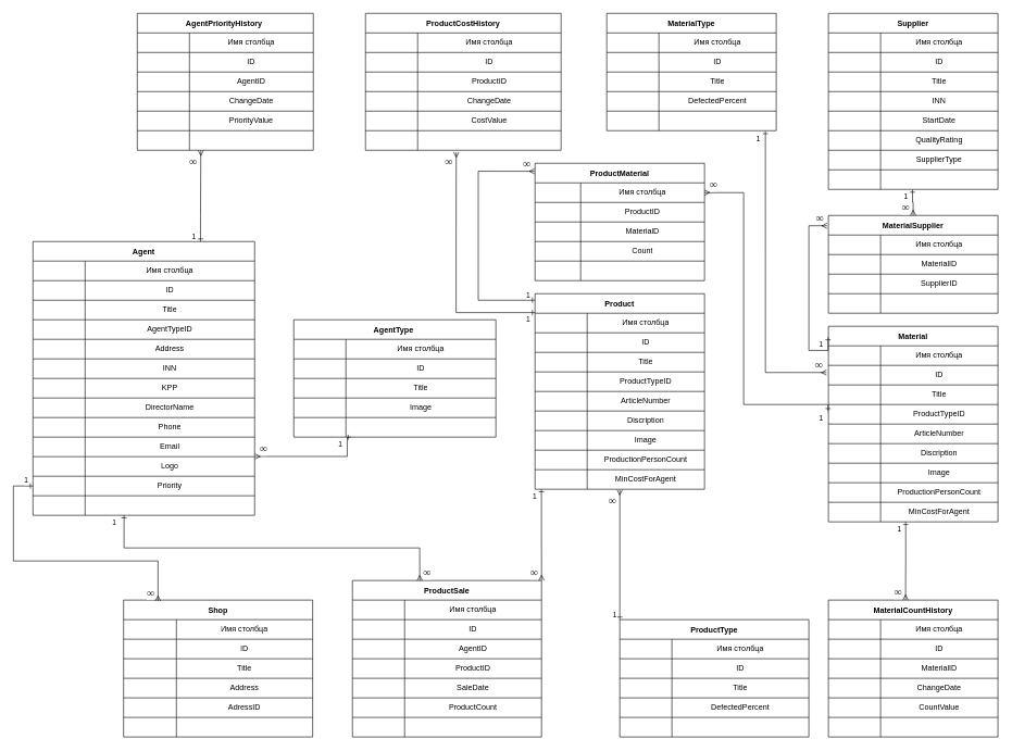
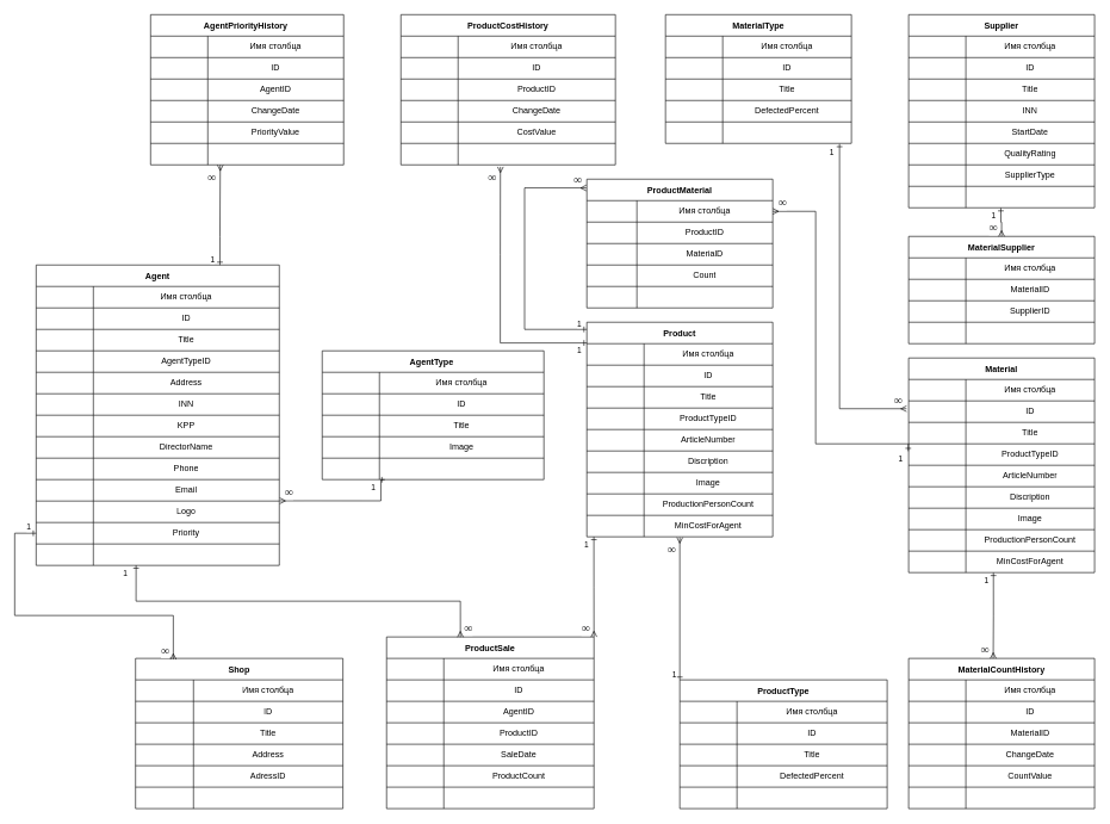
- <mxCell id="328" value="" style="endArrow=ERmany;html=1;edgeStyle=orthogonalEdgeStyle;rounded=0;startArrow=ERone;startFill=0;endFill=0;exitX=-0.002;exitY=0.056;exitDx=0;exitDy=0;entryX=-0.008;entryY=0.105;entryDx=0;entryDy=0;entryPerimeter=0;exitPerimeter=0;" edge="1" parent="1" source="194" target="181"><mxGeometry relative="1" as="geometry"><mxPoint x="1210" y="350.36" as="sourcePoint" /><mxPoint x="1210.01" y="420" as="targetPoint" /><Array as="points"><mxPoint x="1240" y="537" /><mxPoint x="1240" y="346" /></Array></mxGeometry></mxCell>
- <mxCell id="329" value="1" style="edgeLabel;resizable=0;html=1;align=left;verticalAlign=bottom;" connectable="0" vertex="1" parent="328"><mxGeometry x="-1" relative="1" as="geometry"><mxPoint x="-15" y="19" as="offset" /></mxGeometry></mxCell>
- <mxCell id="330" value="&lt;span style=&quot;color: rgb(32, 33, 34); font-family: times, serif, &amp;quot;palatino linotype&amp;quot;, &amp;quot;new athena unicode&amp;quot;, athena, gentium, code2000; font-size: 16.8px; text-align: start;&quot;&gt;∞&lt;/span&gt;" style="edgeLabel;resizable=0;html=1;align=right;verticalAlign=bottom;" connectable="0" vertex="1" parent="328"><mxGeometry x="1" relative="1" as="geometry"><mxPoint x="-5" as="offset" /></mxGeometry></mxCell>
